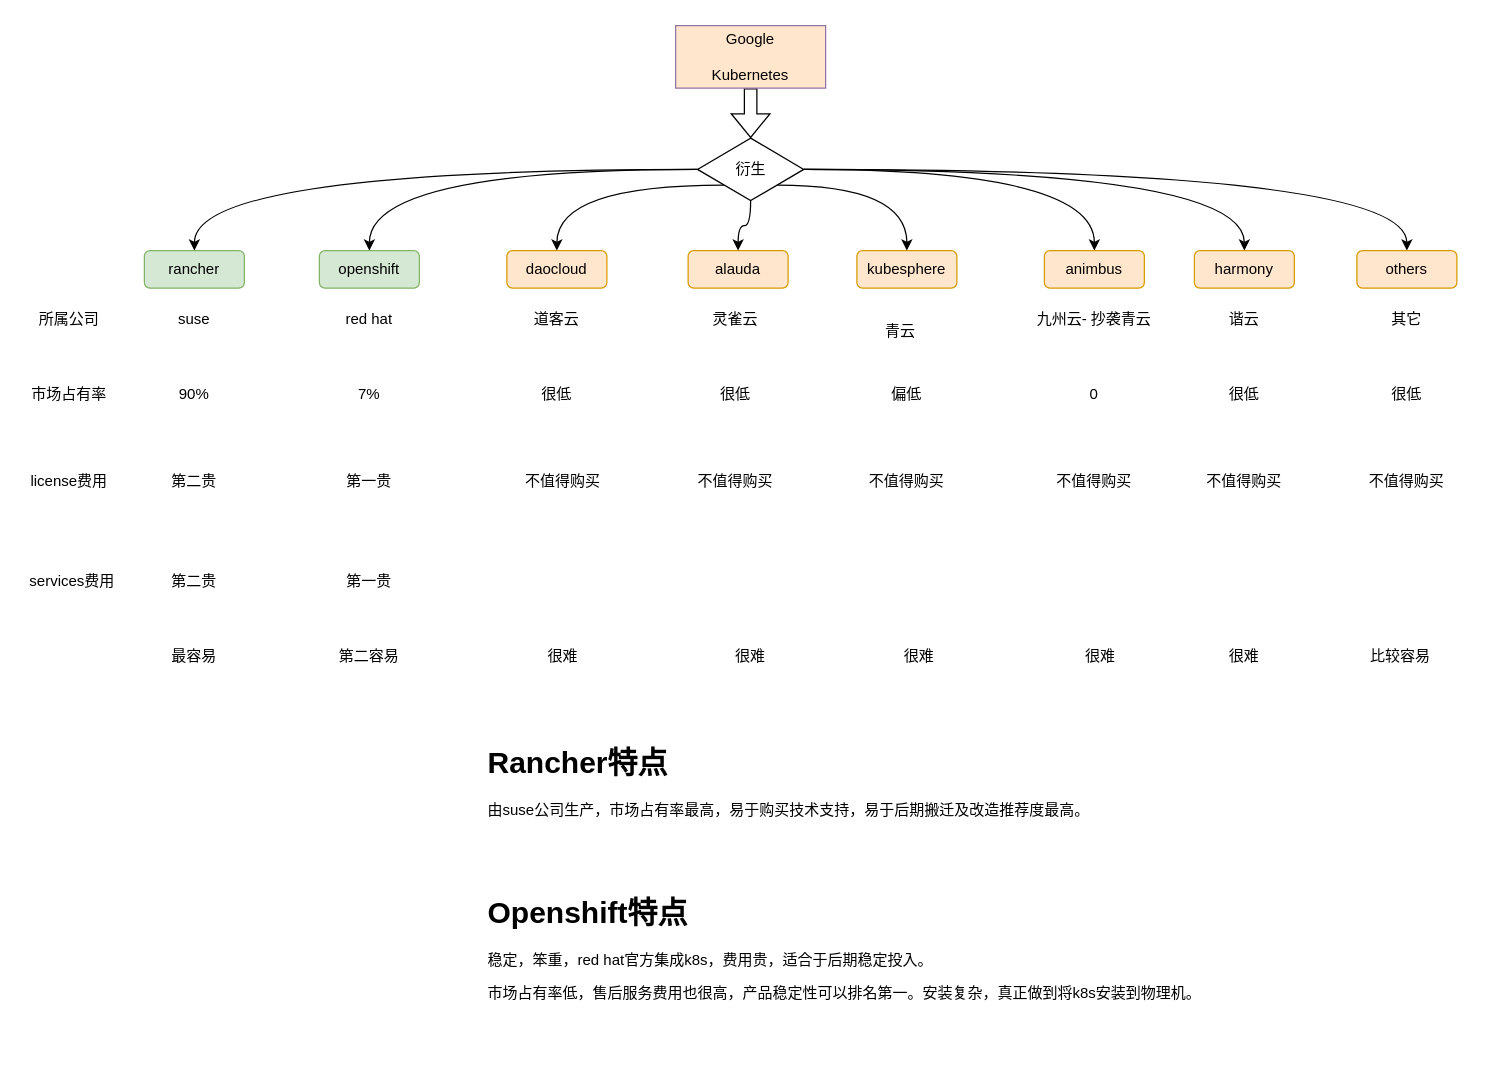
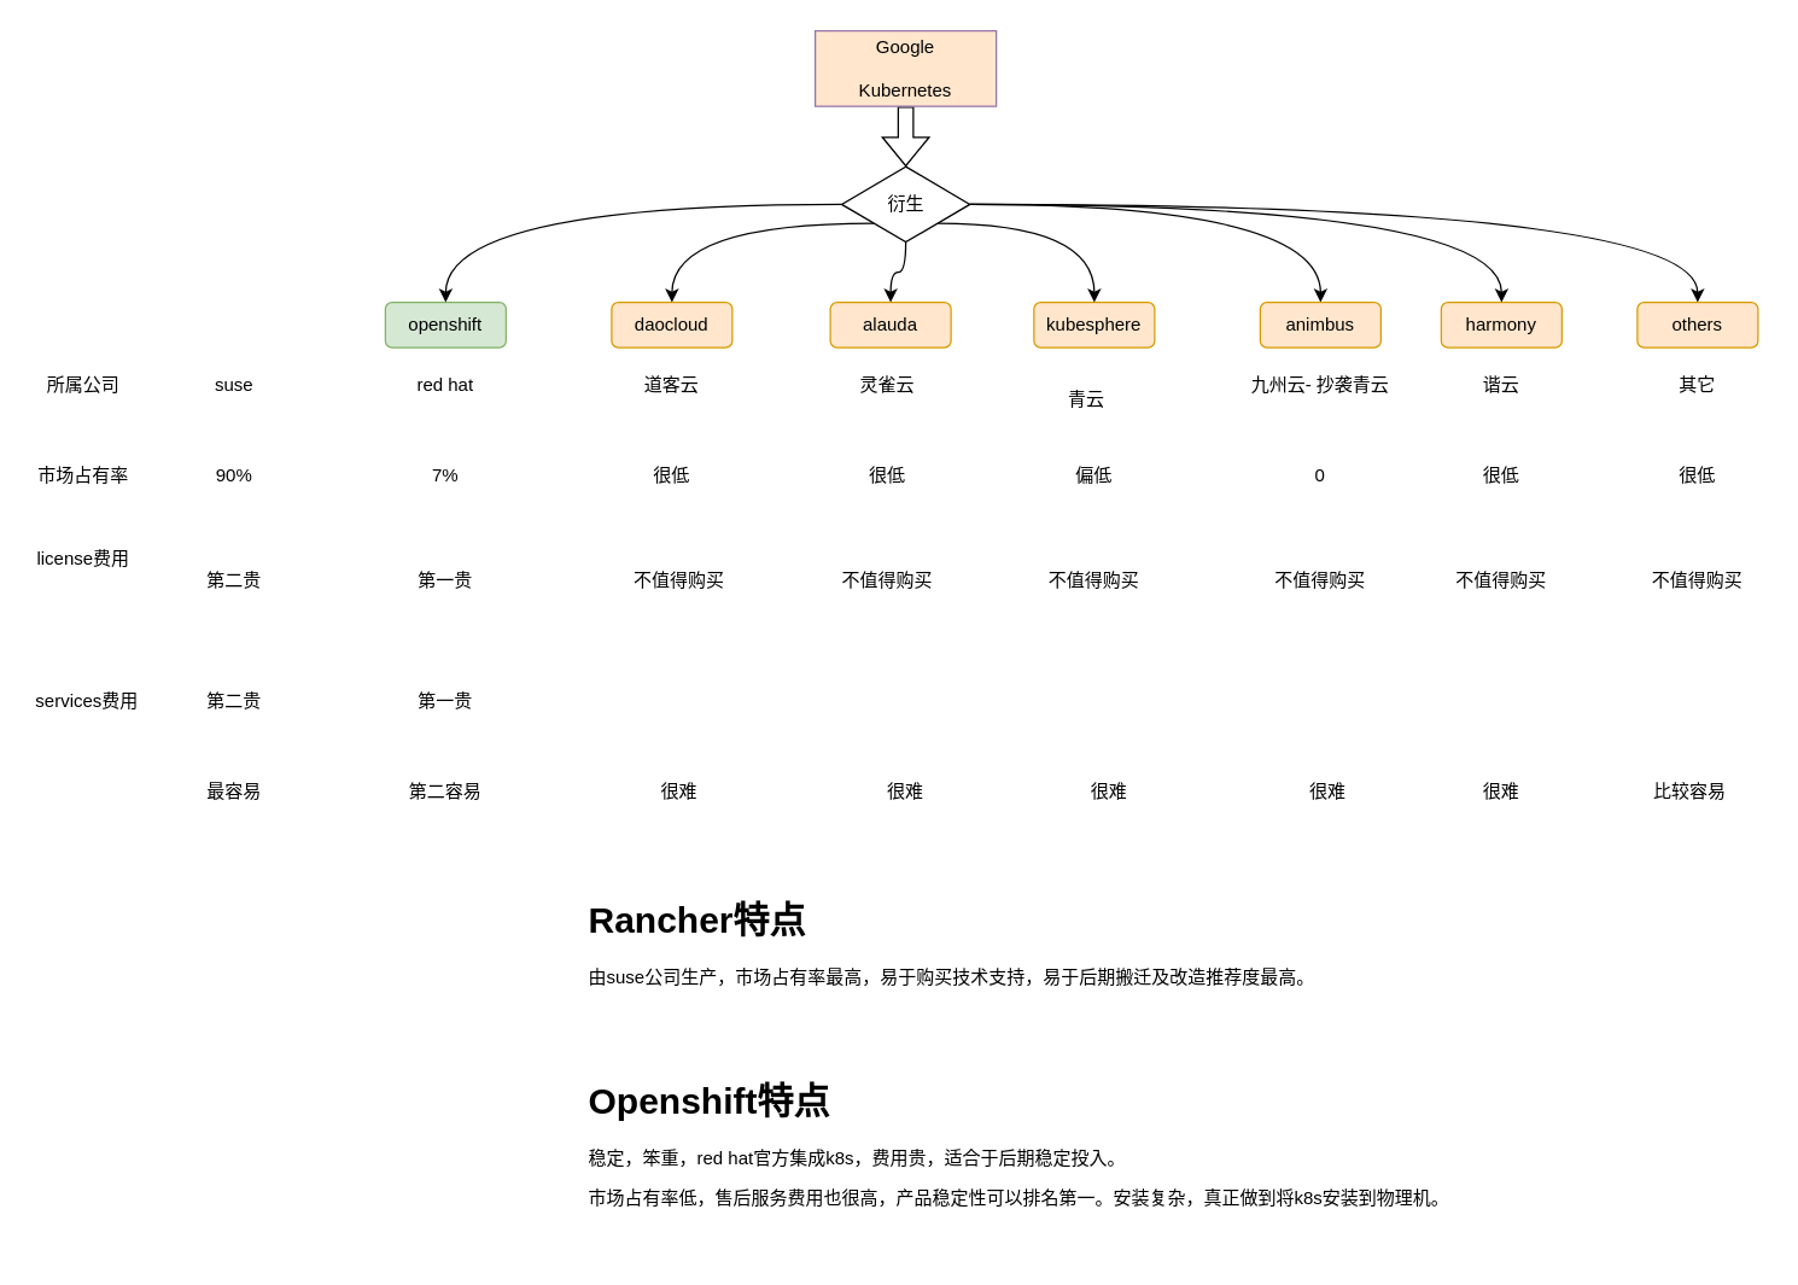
- <mxCell id="10" style="edgeStyle=orthogonalEdgeStyle;rounded=0;orthogonalLoop=1;jettySize=auto;html=1;exitX=0;exitY=0.5;exitDx=0;exitDy=0;entryX=0.5;entryY=0;entryDx=0;entryDy=0;curved=1;" parent="1" source="18" target="4" edge="1"><mxGeometry relative="1" as="geometry"><Array as="points"><mxPoint x="155" y="135" /></Array></mxGeometry></mxCell>
- <mxCell id="4" value="rancher" style="rounded=1;whiteSpace=wrap;html=1;fillColor=#d5e8d4;strokeColor=#82b366;" parent="1" vertex="1"><mxGeometry x="115" y="200" width="80" height="30" as="geometry" /></mxCell>
- <mxCell id="39" value="license费用" style="text;html=1;strokeColor=none;fillColor=none;align=center;verticalAlign=middle;whiteSpace=wrap;rounded=0;" parent="1" vertex="1"><mxGeometry x="20" y="370" width="70" height="30" as="geometry" /></mxCell>
+ <mxCell id="39" value="license费用" style="text;html=1;strokeColor=none;fillColor=none;align=center;verticalAlign=middle;whiteSpace=wrap;rounded=0;" parent="1" vertex="1"><mxGeometry x="20" y="355" width="70" height="30" as="geometry" /></mxCell>
